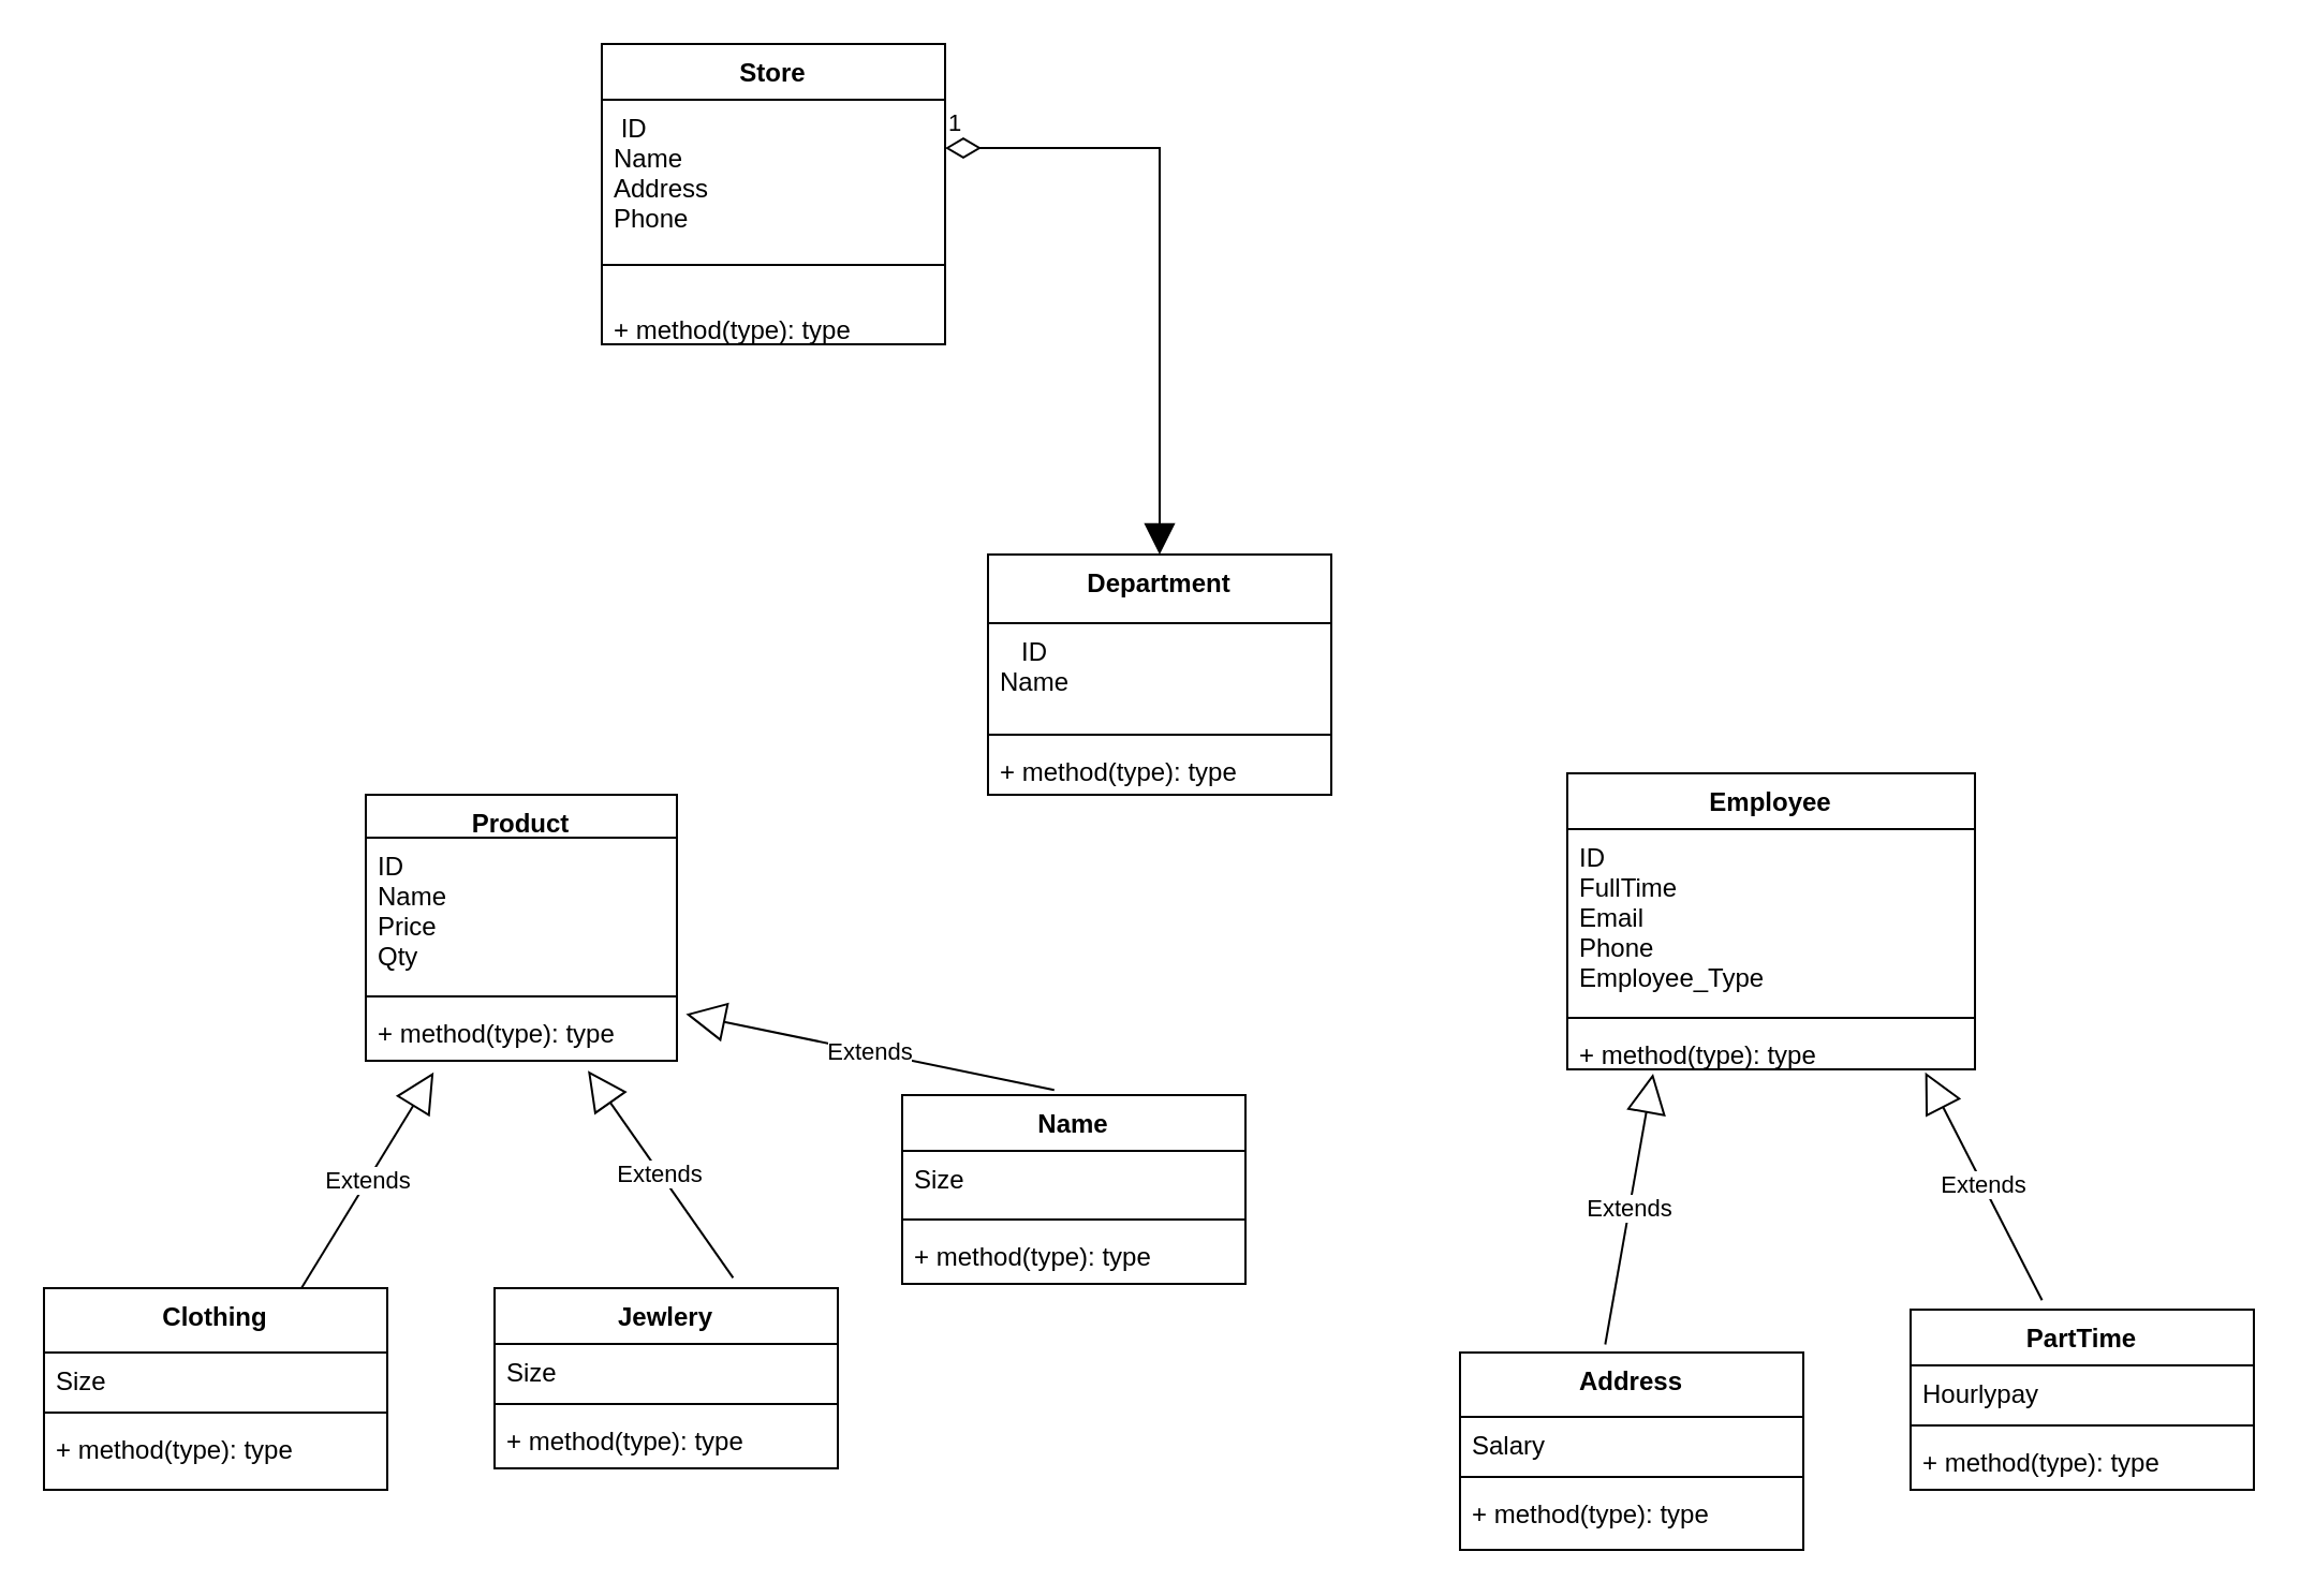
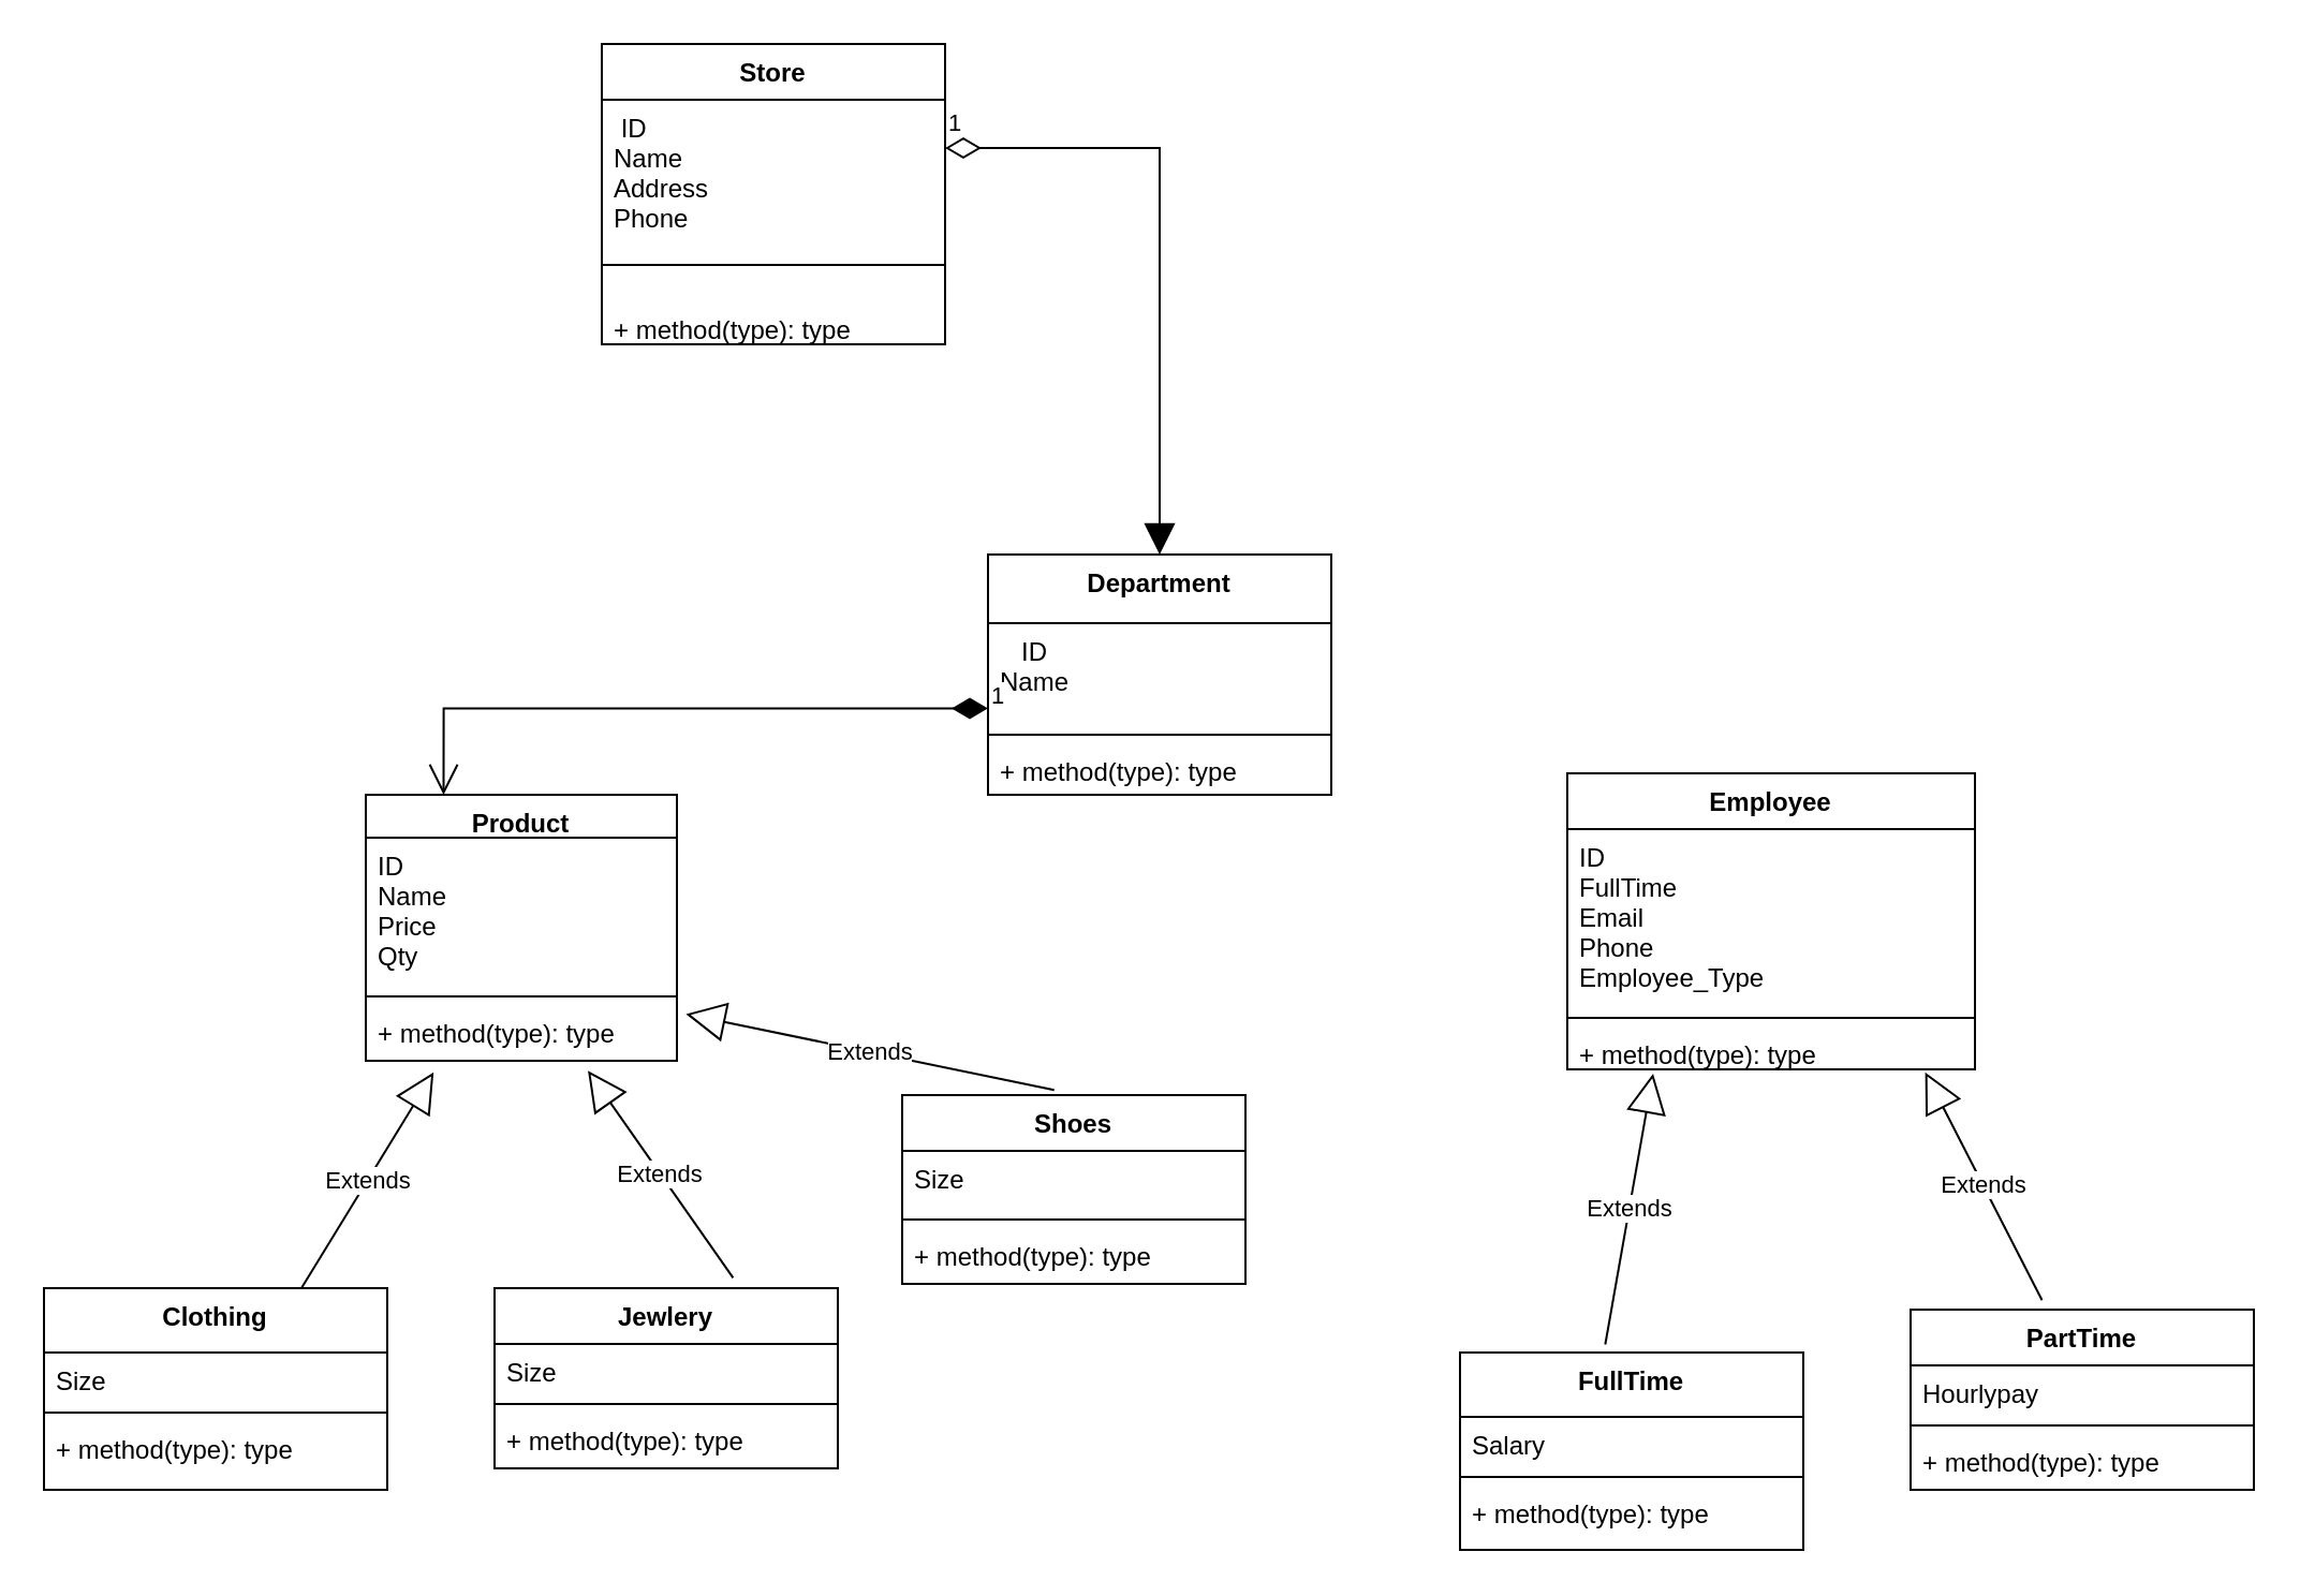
+ <mxCell id="44" value="1" style="endArrow=open;html=1;endSize=12;startArrow=diamondThin;startSize=14;startFill=1;edgeStyle=orthogonalEdgeStyle;align=left;verticalAlign=bottom;rounded=0;entryX=0.25;entryY=0;entryDx=0;entryDy=0;exitX=0;exitY=0.828;exitDx=0;exitDy=0;exitPerimeter=0;" edge="1" parent="1" source="31" target="6"><mxGeometry x="-1" y="3" relative="1" as="geometry"><mxPoint x="470" y="390" as="sourcePoint" /><mxPoint x="630" y="390" as="targetPoint" /></mxGeometry></mxCell>
- <mxCell id="34" value="Name" style="swimlane;fontStyle=1;align=center;verticalAlign=top;childLayout=stackLayout;horizontal=1;startSize=26;horizontalStack=0;resizeParent=1;resizeParentMax=0;resizeLast=0;collapsible=1;marginBottom=0;" vertex="1" parent="1"><mxGeometry x="420" y="510" width="160" height="88" as="geometry" /></mxCell>
+ <mxCell id="34" value="Shoes" style="swimlane;fontStyle=1;align=center;verticalAlign=top;childLayout=stackLayout;horizontal=1;startSize=26;horizontalStack=0;resizeParent=1;resizeParentMax=0;resizeLast=0;collapsible=1;marginBottom=0;" vertex="1" parent="1"><mxGeometry x="420" y="510" width="160" height="88" as="geometry" /></mxCell>
- <mxCell id="14" value="Address" style="swimlane;fontStyle=1;align=center;verticalAlign=top;childLayout=stackLayout;horizontal=1;startSize=30;horizontalStack=0;resizeParent=1;resizeParentMax=0;resizeLast=0;collapsible=1;marginBottom=0;" vertex="1" parent="1"><mxGeometry x="680" y="630" width="160" height="92" as="geometry" /></mxCell>
+ <mxCell id="14" value="FullTime" style="swimlane;fontStyle=1;align=center;verticalAlign=top;childLayout=stackLayout;horizontal=1;startSize=30;horizontalStack=0;resizeParent=1;resizeParentMax=0;resizeLast=0;collapsible=1;marginBottom=0;" vertex="1" parent="1"><mxGeometry x="680" y="630" width="160" height="92" as="geometry" /></mxCell>
